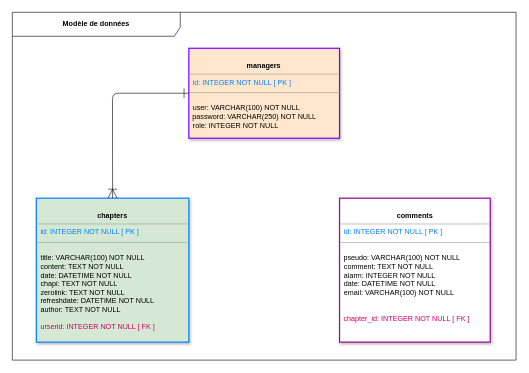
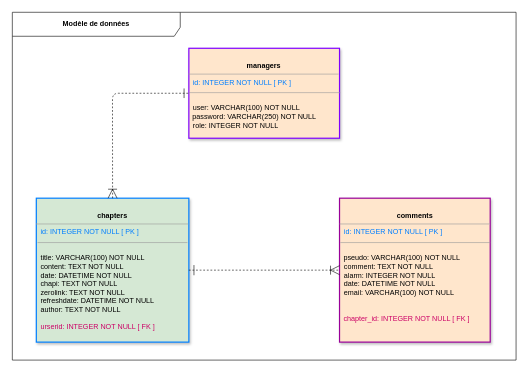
- <mxCell id="8" value="" style="endArrow=ERone;dashed=0;html=1;entryX=0;entryY=0.5;entryDx=0;entryDy=0;exitX=0.5;exitY=0;exitDx=0;exitDy=0;startArrow=ERoneToMany;startFill=0;startSize=13;endFill=0;endSize=14;" edge="1" parent="1" source="6" target="4"><mxGeometry width="50" height="50" relative="1" as="geometry"><mxPoint x="470" y="350" as="sourcePoint" /><mxPoint x="520" y="300" as="targetPoint" /><Array as="points"><mxPoint x="187" y="155" /></Array></mxGeometry></mxCell>
+ <mxCell id="8" value="" style="endArrow=ERone;dashed=1;html=1;entryX=0;entryY=0.5;entryDx=0;entryDy=0;exitX=0.5;exitY=0;exitDx=0;exitDy=0;startArrow=ERoneToMany;startFill=0;startSize=13;endFill=0;endSize=14;" edge="1" parent="1" source="6" target="4"><mxGeometry width="50" height="50" relative="1" as="geometry"><mxPoint x="470" y="350" as="sourcePoint" /><mxPoint x="520" y="300" as="targetPoint" /><Array as="points"><mxPoint x="187" y="155" /></Array></mxGeometry></mxCell>
+ <mxCell id="7" value="" style="edgeStyle=entityRelationEdgeStyle;fontSize=12;html=1;endArrow=ERoneToMany;jumpSize=10;endSize=13;exitX=1;exitY=0.5;exitDx=0;exitDy=0;dashed=1;startSize=15;startArrow=ERone;startFill=0;" edge="1" parent="1" source="6" target="3"><mxGeometry width="100" height="100" relative="1" as="geometry"><mxPoint x="580" y="465" as="sourcePoint" /><mxPoint x="950" y="592.5" as="targetPoint" /></mxGeometry></mxCell>
- <mxCell id="3" value="&lt;p style=&quot;margin: 0px ; margin-top: 4px ; text-align: center&quot;&gt;&lt;b&gt;&lt;br&gt;&lt;/b&gt;&lt;/p&gt;&lt;p style=&quot;margin: 0px ; margin-top: 4px ; text-align: center&quot;&gt;&lt;b&gt;comments&lt;/b&gt;&lt;/p&gt;&lt;hr size=&quot;1&quot;&gt;&lt;p style=&quot;margin: 0px ; margin-left: 4px&quot;&gt;&amp;nbsp;&lt;font color=&quot;#007fff&quot;&gt;id: INTEGER NOT NULL [ PK ]&lt;/font&gt;&lt;br&gt;&lt;/p&gt;&lt;p style=&quot;margin: 0px ; margin-left: 4px&quot;&gt;&lt;font color=&quot;#007fff&quot;&gt;&lt;br&gt;&lt;/font&gt;&lt;/p&gt;&lt;p style=&quot;margin: 0px ; margin-left: 4px&quot;&gt;&lt;/p&gt;&lt;br&gt;&amp;nbsp; pseudo: VARCHAR(100) NOT NULL&lt;br&gt;&lt;p style=&quot;margin: 0px 0px 0px 4px&quot;&gt;&amp;nbsp;comment: TEXT NOT NULL&lt;br&gt;&lt;/p&gt;&lt;p style=&quot;margin: 0px 0px 0px 4px&quot;&gt;&amp;nbsp;alarm: INTEGER NOT NULL&lt;/p&gt;&lt;p style=&quot;margin: 0px 0px 0px 4px&quot;&gt;&amp;nbsp;&lt;span&gt;date: DATETIME NOT NULL&lt;/span&gt;&lt;/p&gt;&lt;p style=&quot;margin: 0px 0px 0px 4px&quot;&gt;&lt;span&gt;&amp;nbsp;email: VARCHAR(100) NOT NULL&lt;/span&gt;&lt;/p&gt;&lt;p style=&quot;margin: 0px 0px 0px 4px&quot;&gt;&amp;nbsp;&lt;/p&gt;&lt;p style=&quot;margin: 0px 0px 0px 4px&quot;&gt;&lt;br&gt;&lt;/p&gt;&lt;p style=&quot;margin: 0px 0px 0px 4px&quot;&gt;&lt;/p&gt;&lt;span style=&quot;color: rgb(204 , 0 , 102)&quot;&gt;&amp;nbsp; chapter_id:&amp;nbsp;&lt;/span&gt;&lt;span style=&quot;color: rgb(204 , 0 , 102)&quot;&gt;INTEGER NOT NULL [ FK ]&lt;br&gt;&lt;/span&gt;&lt;span style=&quot;color: rgb(204 , 0 , 102)&quot;&gt;&lt;br&gt;&lt;/span&gt;&lt;p style=&quot;margin: 0px ; margin-left: 4px&quot;&gt;&amp;nbsp;&lt;/p&gt;&lt;p&gt;&lt;br&gt;&lt;/p&gt;" style="verticalAlign=top;align=left;overflow=fill;fontSize=12;fontFamily=Helvetica;html=1;fillColor=#FFFFFF;strokeWidth=2;shadow=1;strokeColor=#990099;" vertex="1" parent="1"><mxGeometry x="565.62" y="330" width="251.25" height="240" as="geometry" /></mxCell>
+ <mxCell id="3" value="&lt;p style=&quot;margin: 0px ; margin-top: 4px ; text-align: center&quot;&gt;&lt;b&gt;&lt;br&gt;&lt;/b&gt;&lt;/p&gt;&lt;p style=&quot;margin: 0px ; margin-top: 4px ; text-align: center&quot;&gt;&lt;b&gt;comments&lt;/b&gt;&lt;/p&gt;&lt;hr size=&quot;1&quot;&gt;&lt;p style=&quot;margin: 0px ; margin-left: 4px&quot;&gt;&amp;nbsp;&lt;font color=&quot;#007fff&quot;&gt;id: INTEGER NOT NULL [ PK ]&lt;/font&gt;&lt;br&gt;&lt;/p&gt;&lt;p style=&quot;margin: 0px ; margin-left: 4px&quot;&gt;&lt;font color=&quot;#007fff&quot;&gt;&lt;br&gt;&lt;/font&gt;&lt;/p&gt;&lt;p style=&quot;margin: 0px ; margin-left: 4px&quot;&gt;&lt;/p&gt;&lt;br&gt;&amp;nbsp; pseudo: VARCHAR(100) NOT NULL&lt;br&gt;&lt;p style=&quot;margin: 0px 0px 0px 4px&quot;&gt;&amp;nbsp;comment: TEXT NOT NULL&lt;br&gt;&lt;/p&gt;&lt;p style=&quot;margin: 0px 0px 0px 4px&quot;&gt;&amp;nbsp;alarm: INTEGER NOT NULL&lt;/p&gt;&lt;p style=&quot;margin: 0px 0px 0px 4px&quot;&gt;&amp;nbsp;&lt;span&gt;date: DATETIME NOT NULL&lt;/span&gt;&lt;/p&gt;&lt;p style=&quot;margin: 0px 0px 0px 4px&quot;&gt;&lt;span&gt;&amp;nbsp;email: VARCHAR(100) NOT NULL&lt;/span&gt;&lt;/p&gt;&lt;p style=&quot;margin: 0px 0px 0px 4px&quot;&gt;&amp;nbsp;&lt;/p&gt;&lt;p style=&quot;margin: 0px 0px 0px 4px&quot;&gt;&lt;br&gt;&lt;/p&gt;&lt;p style=&quot;margin: 0px 0px 0px 4px&quot;&gt;&lt;/p&gt;&lt;span style=&quot;color: rgb(204 , 0 , 102)&quot;&gt;&amp;nbsp; chapter_id:&amp;nbsp;&lt;/span&gt;&lt;span style=&quot;color: rgb(204 , 0 , 102)&quot;&gt;INTEGER NOT NULL [ FK ]&lt;br&gt;&lt;/span&gt;&lt;span style=&quot;color: rgb(204 , 0 , 102)&quot;&gt;&lt;br&gt;&lt;/span&gt;&lt;p style=&quot;margin: 0px ; margin-left: 4px&quot;&gt;&amp;nbsp;&lt;/p&gt;&lt;p&gt;&lt;br&gt;&lt;/p&gt;" style="verticalAlign=top;align=left;overflow=fill;fontSize=12;fontFamily=Helvetica;html=1;fillColor=#ffe6cc;strokeWidth=2;shadow=1;strokeColor=#990099;" vertex="1" parent="1"><mxGeometry x="565.62" y="330" width="251.25" height="240" as="geometry" /></mxCell>
